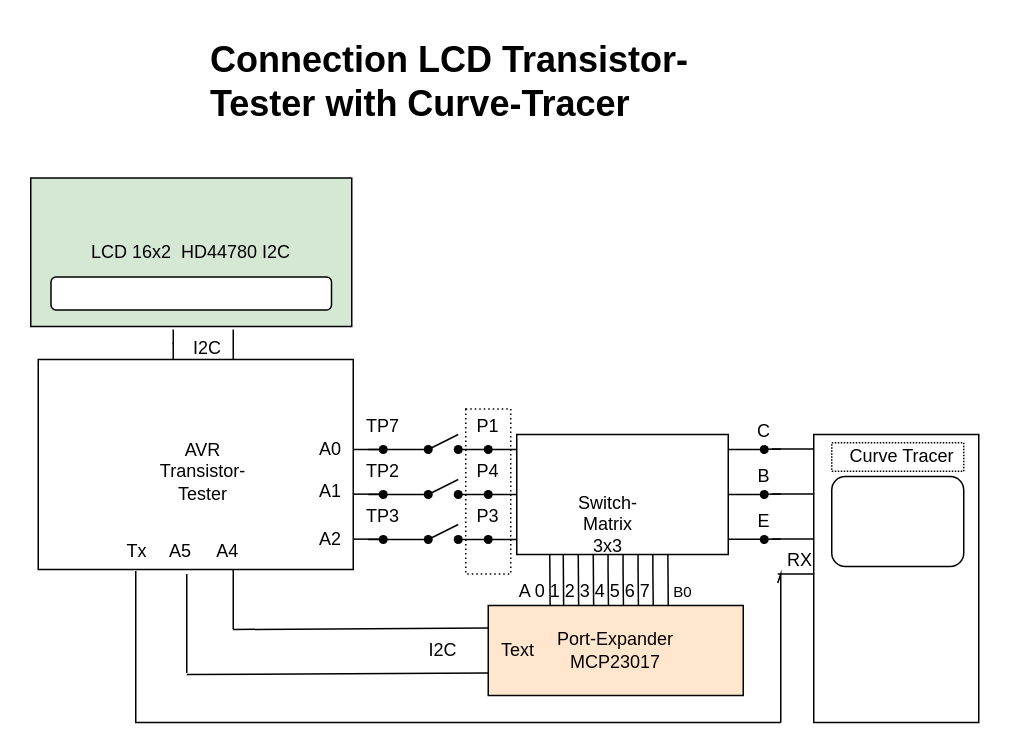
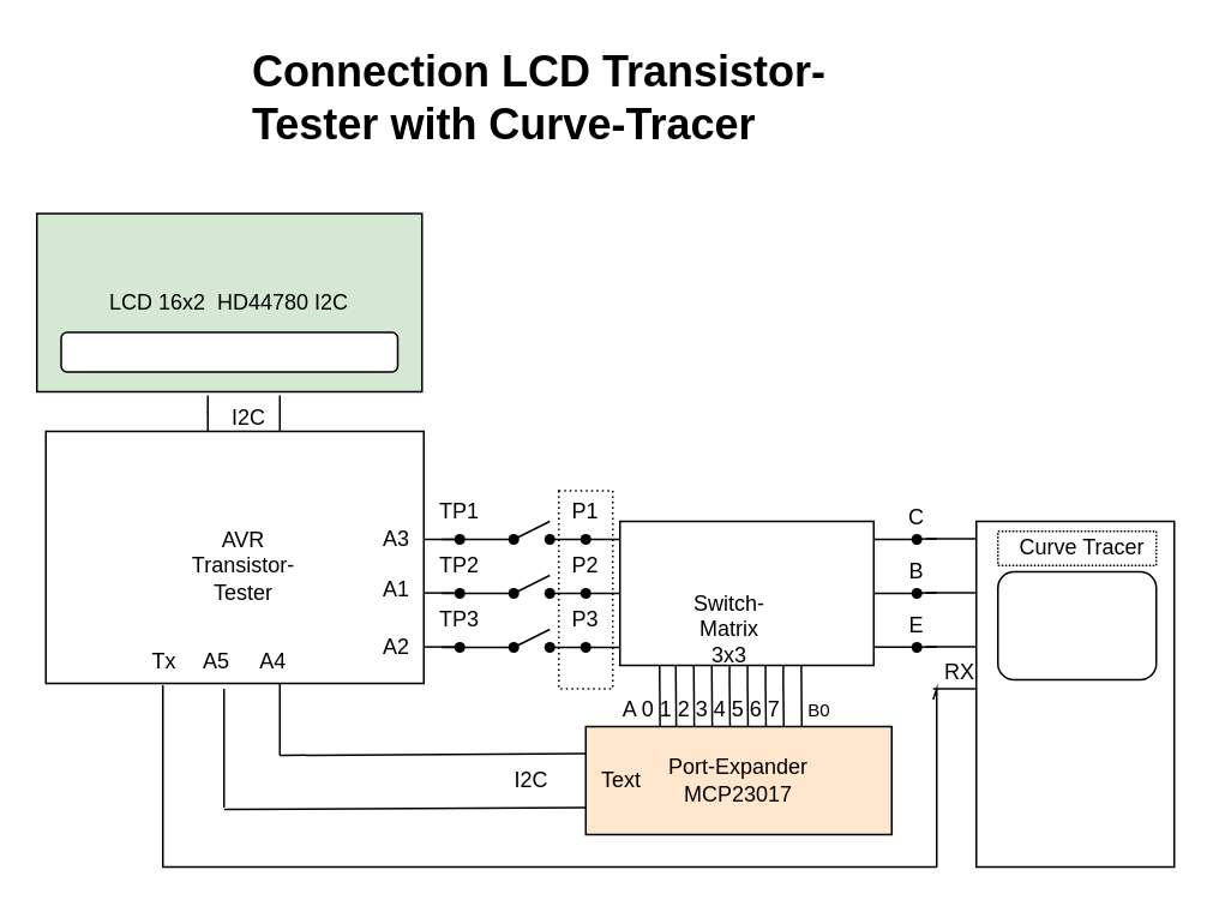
- <mxCell id="30" value="TP7" style="text;html=1;strokeColor=none;fillColor=none;align=center;verticalAlign=middle;whiteSpace=wrap;rounded=0;" parent="1" vertex="1"><mxGeometry x="225" y="269" width="60" height="30" as="geometry" /></mxCell>
+ <mxCell id="30" value="TP1" style="text;html=1;strokeColor=none;fillColor=none;align=center;verticalAlign=middle;whiteSpace=wrap;rounded=0;" parent="1" vertex="1"><mxGeometry x="225" y="269" width="60" height="30" as="geometry" /></mxCell>
- <mxCell id="93" value="A0" style="text;html=1;strokeColor=none;fillColor=none;align=center;verticalAlign=middle;whiteSpace=wrap;rounded=0;" vertex="1" parent="1"><mxGeometry x="190" y="284" width="60" height="30" as="geometry" /></mxCell>
+ <mxCell id="93" value="A3" style="text;html=1;strokeColor=none;fillColor=none;align=center;verticalAlign=middle;whiteSpace=wrap;rounded=0;" vertex="1" parent="1"><mxGeometry x="190" y="284" width="60" height="30" as="geometry" /></mxCell>
- <mxCell id="37" value="P4" style="text;html=1;strokeColor=none;fillColor=none;align=center;verticalAlign=middle;whiteSpace=wrap;rounded=0;" parent="1" vertex="1"><mxGeometry x="295" y="299" width="60" height="30" as="geometry" /></mxCell>
+ <mxCell id="37" value="P2" style="text;html=1;strokeColor=none;fillColor=none;align=center;verticalAlign=middle;whiteSpace=wrap;rounded=0;" parent="1" vertex="1"><mxGeometry x="295" y="299" width="60" height="30" as="geometry" /></mxCell>
